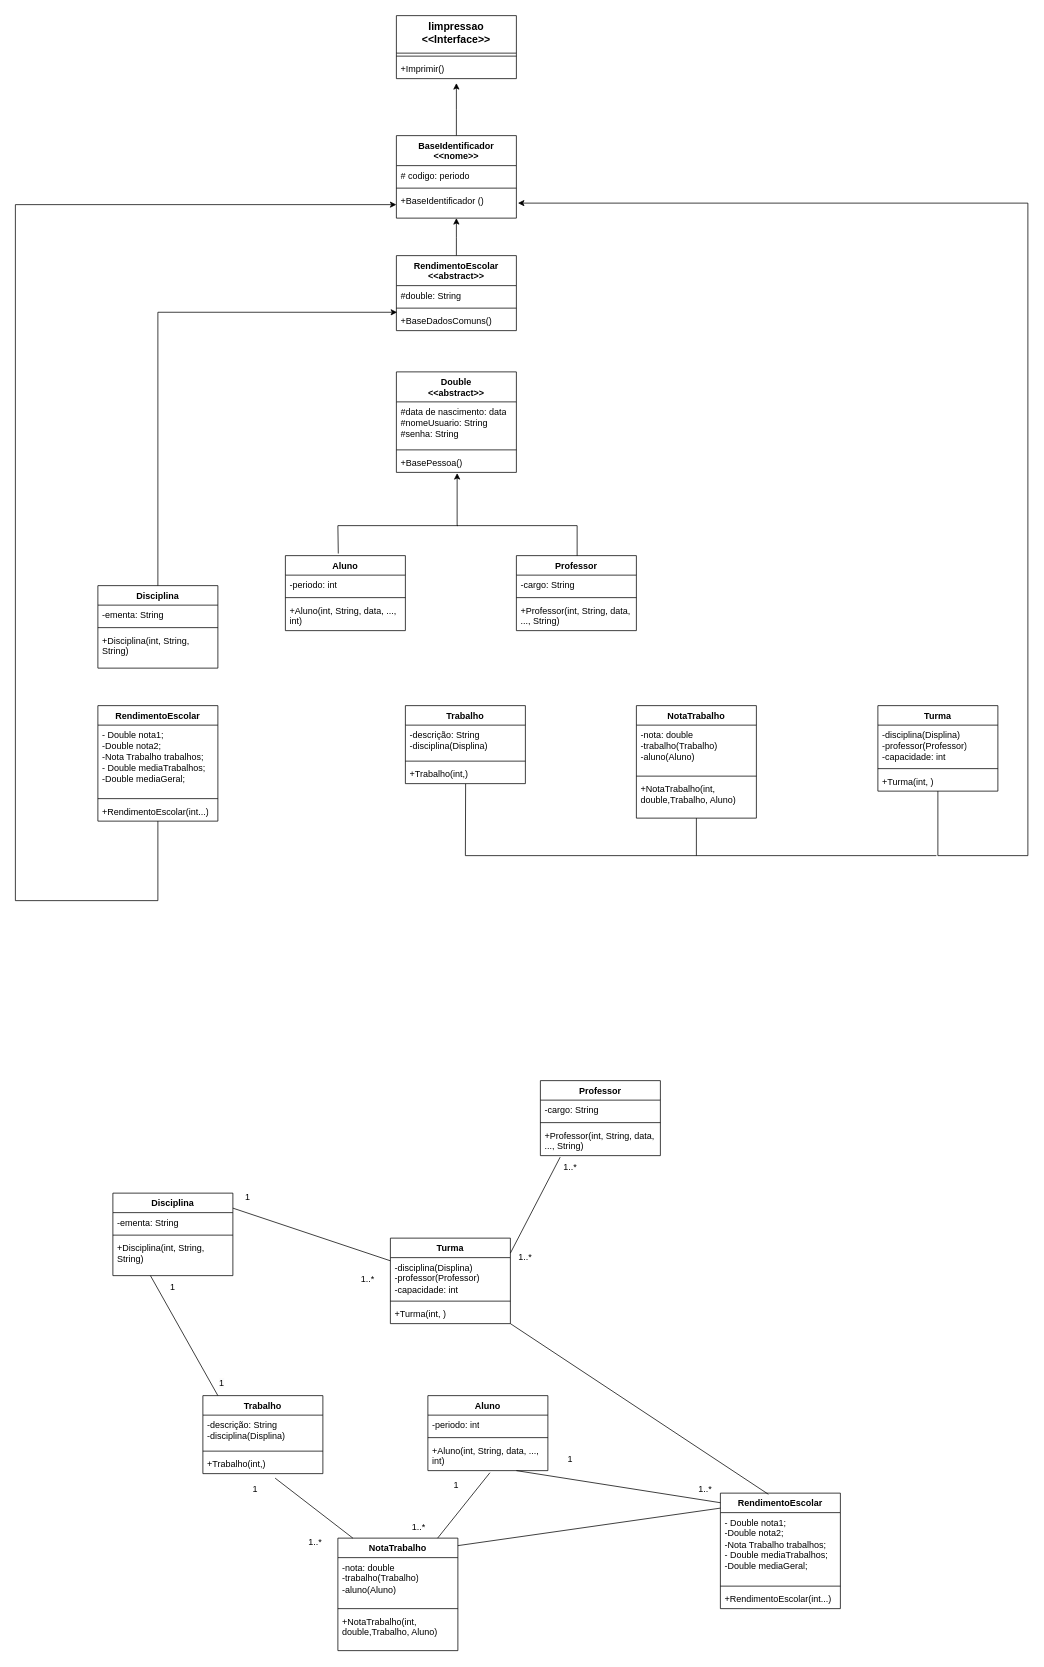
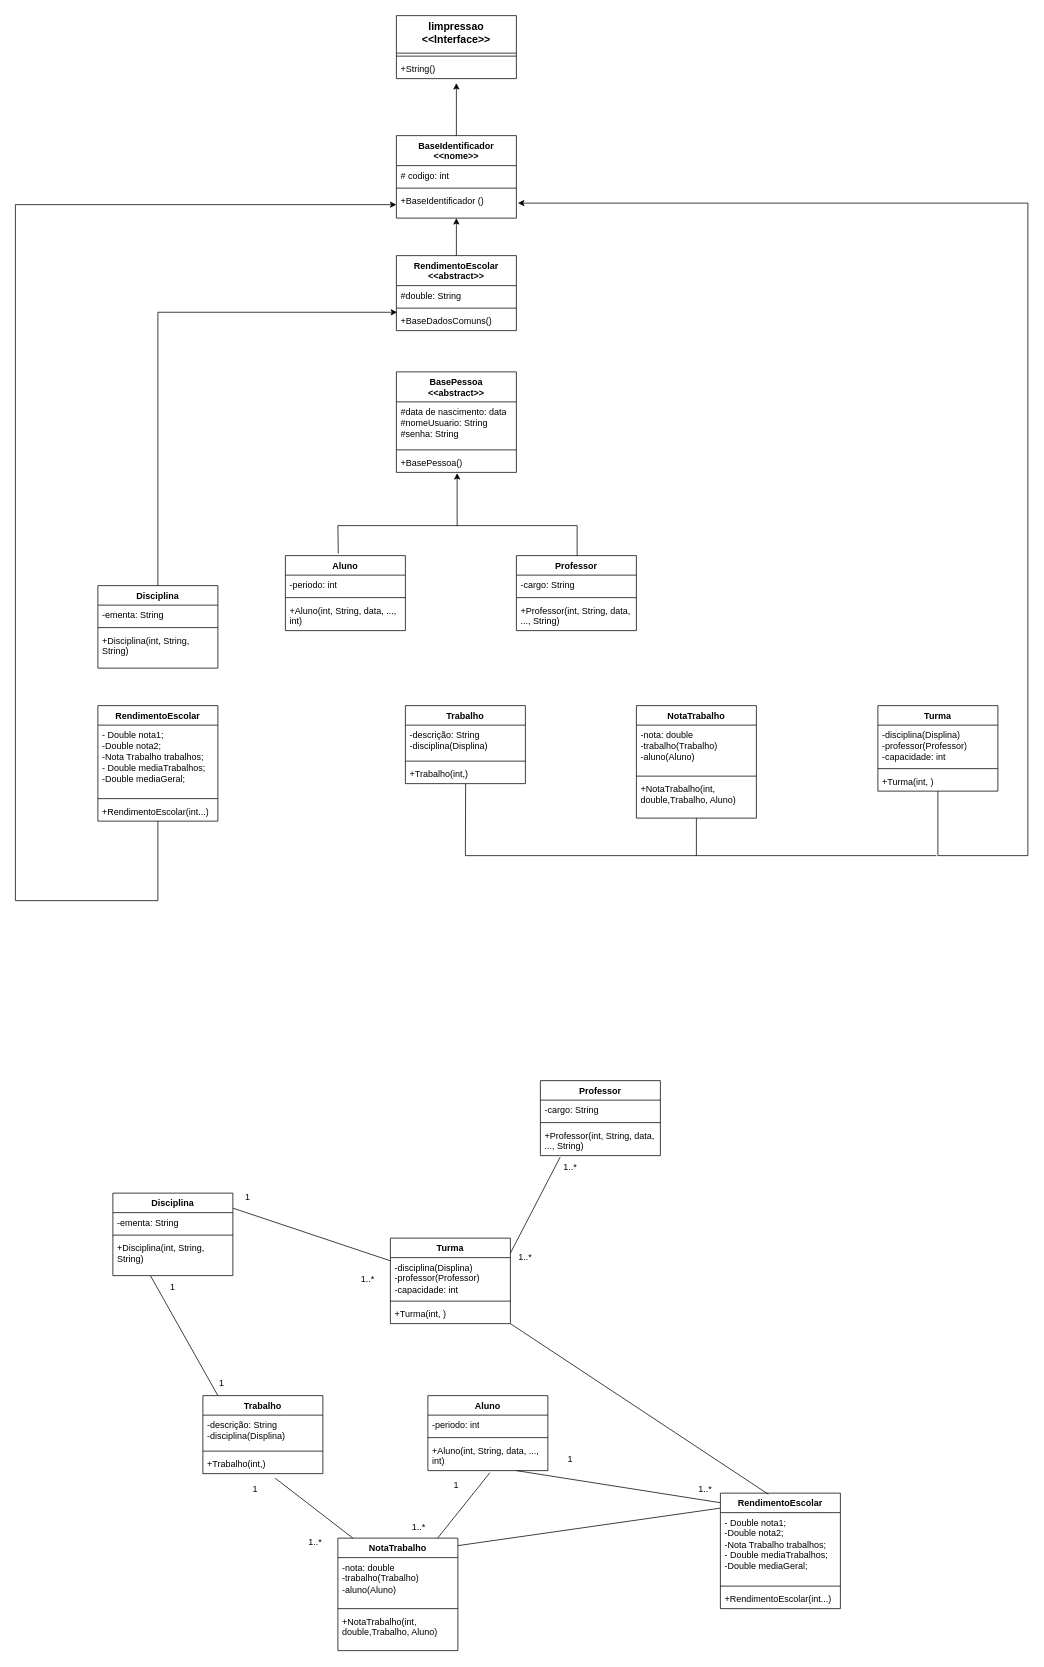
- <mxCell id="39" value="+Imprimir()" style="text;strokeColor=none;fillColor=none;align=left;verticalAlign=top;spacingLeft=4;spacingRight=4;overflow=hidden;rotatable=0;points=[[0,0.5],[1,0.5]];portConstraint=eastwest;whiteSpace=wrap;html=1;" parent="37" vertex="1"><mxGeometry y="58" width="160" height="26" as="geometry" /></mxCell>
+ <mxCell id="39" value="+String()" style="text;strokeColor=none;fillColor=none;align=left;verticalAlign=top;spacingLeft=4;spacingRight=4;overflow=hidden;rotatable=0;points=[[0,0.5],[1,0.5]];portConstraint=eastwest;whiteSpace=wrap;html=1;" parent="37" vertex="1"><mxGeometry y="58" width="160" height="26" as="geometry" /></mxCell>
- <mxCell id="4" value="# codigo: periodo&lt;br&gt;" style="text;strokeColor=none;fillColor=none;align=left;verticalAlign=top;spacingLeft=4;spacingRight=4;overflow=hidden;rotatable=0;points=[[0,0.5],[1,0.5]];portConstraint=eastwest;whiteSpace=wrap;html=1;" parent="3" vertex="1"><mxGeometry y="40" width="160" height="26" as="geometry" /></mxCell>
+ <mxCell id="4" value="# codigo: int&lt;br&gt;" style="text;strokeColor=none;fillColor=none;align=left;verticalAlign=top;spacingLeft=4;spacingRight=4;overflow=hidden;rotatable=0;points=[[0,0.5],[1,0.5]];portConstraint=eastwest;whiteSpace=wrap;html=1;" parent="3" vertex="1"><mxGeometry y="40" width="160" height="26" as="geometry" /></mxCell>
- <mxCell id="7" value="Double&lt;br&gt;&amp;lt;&amp;lt;abstract&amp;gt;&amp;gt;" style="swimlane;fontStyle=1;align=center;verticalAlign=top;childLayout=stackLayout;horizontal=1;startSize=40;horizontalStack=0;resizeParent=1;resizeParentMax=0;resizeLast=0;collapsible=1;marginBottom=0;whiteSpace=wrap;html=1;" parent="1" vertex="1"><mxGeometry x="528" y="495" width="160" height="134" as="geometry" /></mxCell>
+ <mxCell id="7" value="BasePessoa&lt;br&gt;&amp;lt;&amp;lt;abstract&amp;gt;&amp;gt;" style="swimlane;fontStyle=1;align=center;verticalAlign=top;childLayout=stackLayout;horizontal=1;startSize=40;horizontalStack=0;resizeParent=1;resizeParentMax=0;resizeLast=0;collapsible=1;marginBottom=0;whiteSpace=wrap;html=1;" parent="1" vertex="1"><mxGeometry x="528" y="495" width="160" height="134" as="geometry" /></mxCell>
